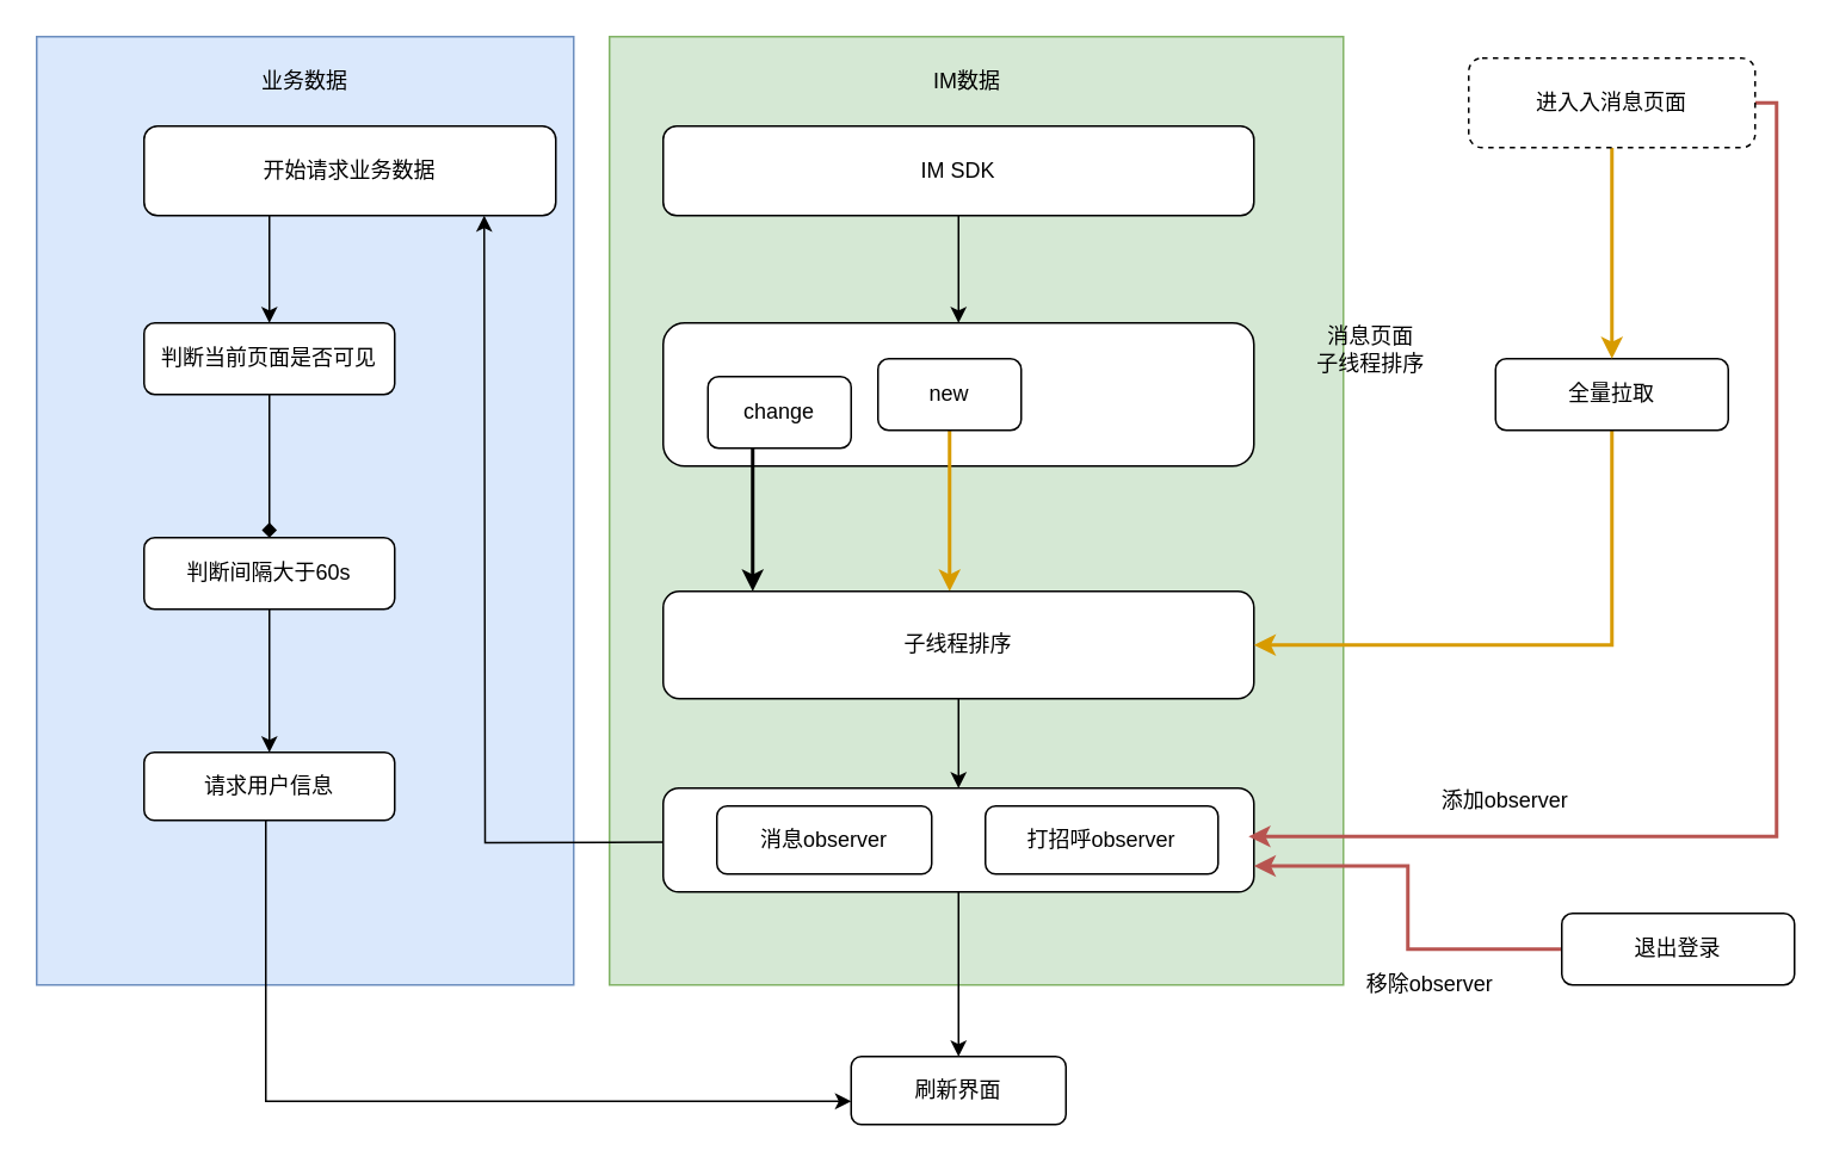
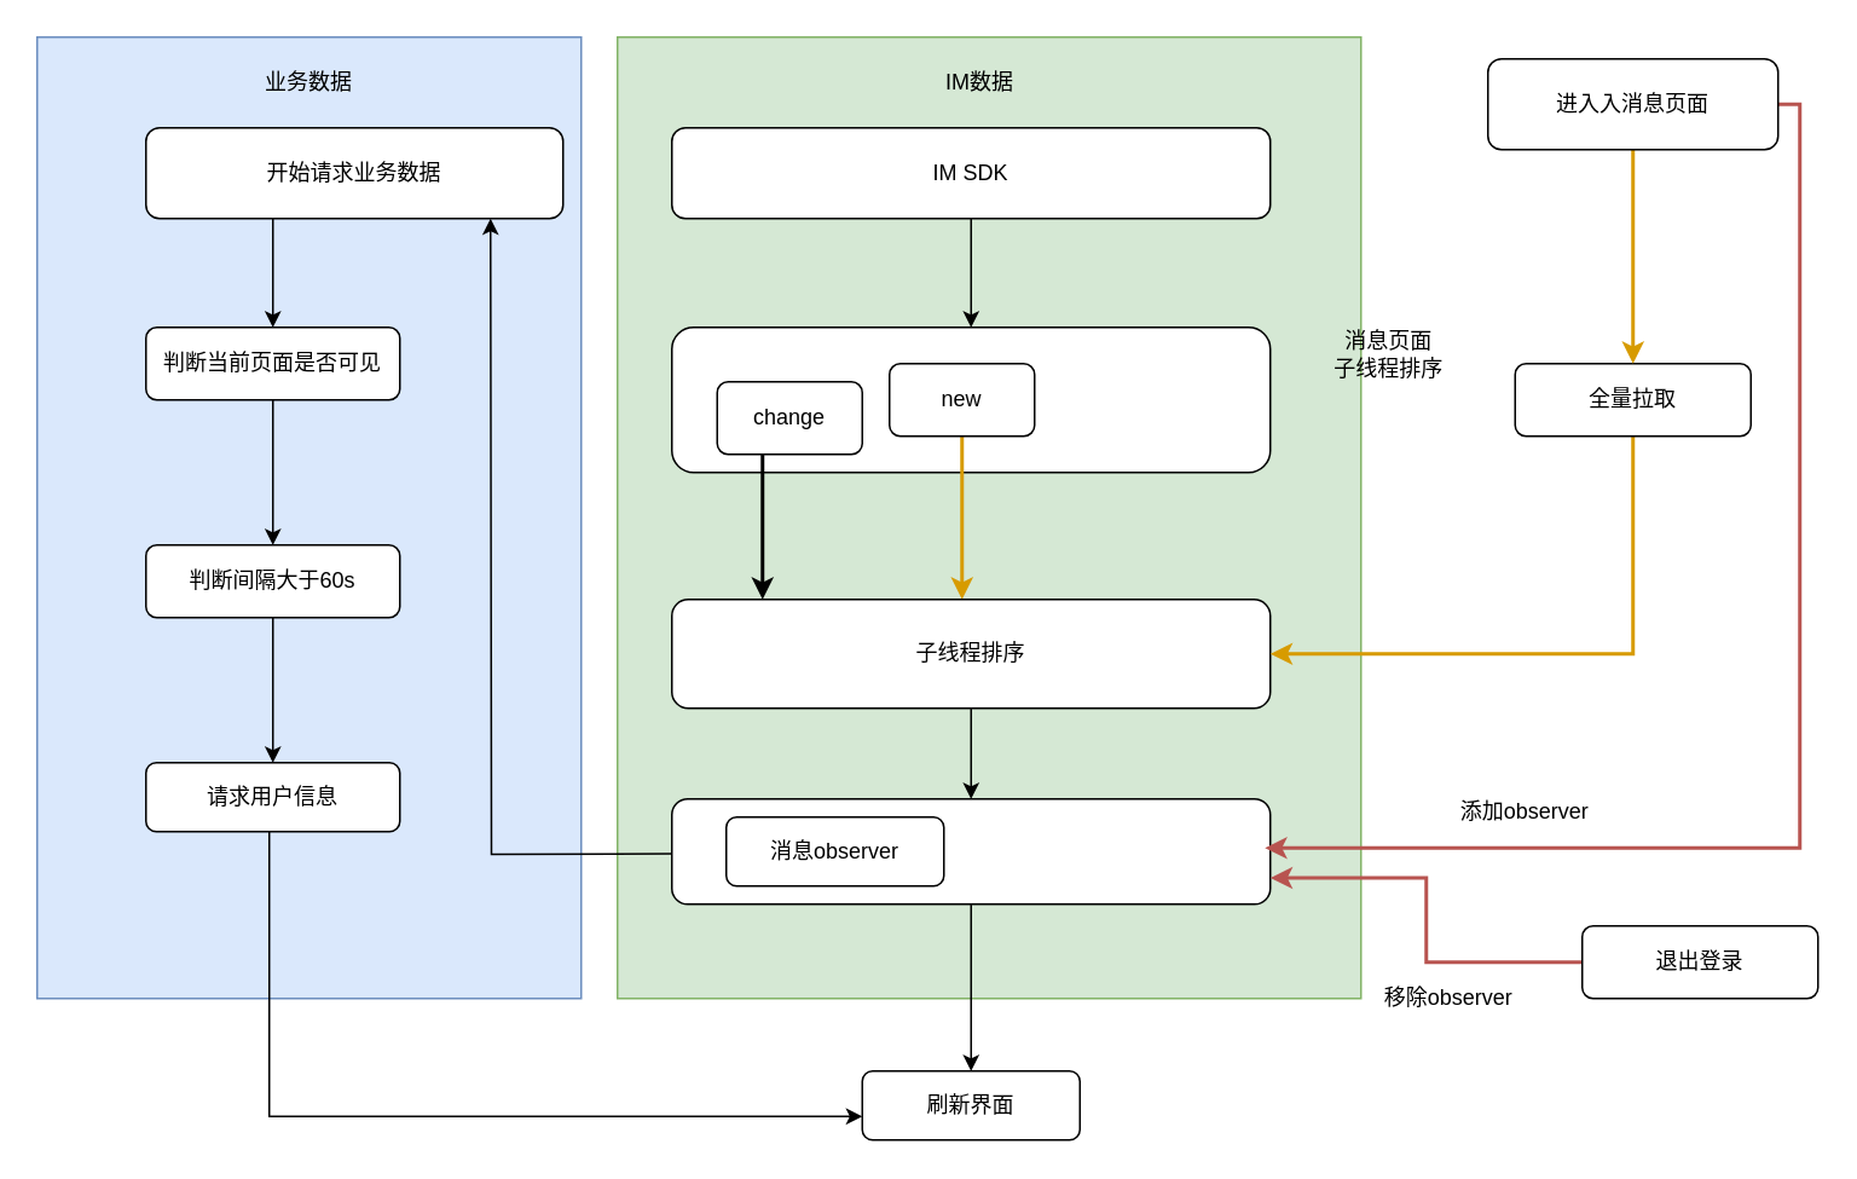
- <mxCell id="31" value="进入入消息页面" style="rounded=1;whiteSpace=wrap;html=1;dashed=1;" vertex="1" parent="1"><mxGeometry x="820" y="32" width="160" height="50" as="geometry" /></mxCell>
+ <mxCell id="31" value="进入入消息页面" style="rounded=1;whiteSpace=wrap;html=1;" vertex="1" parent="1"><mxGeometry x="820" y="32" width="160" height="50" as="geometry" /></mxCell>
- <mxCell id="22" value="" style="edgeStyle=orthogonalEdgeStyle;rounded=0;orthogonalLoop=1;jettySize=auto;html=1;endArrow=diamond;" edge="1" parent="1" source="23" target="25"><mxGeometry relative="1" as="geometry" /></mxCell>
+ <mxCell id="22" value="" style="edgeStyle=orthogonalEdgeStyle;rounded=0;orthogonalLoop=1;jettySize=auto;html=1;" edge="1" parent="1" source="23" target="25"><mxGeometry relative="1" as="geometry" /></mxCell>
- <mxCell id="19" value="打招呼observer" style="rounded=1;whiteSpace=wrap;html=1;" vertex="1" parent="1"><mxGeometry x="550" y="450" width="130" height="38" as="geometry" /></mxCell>
